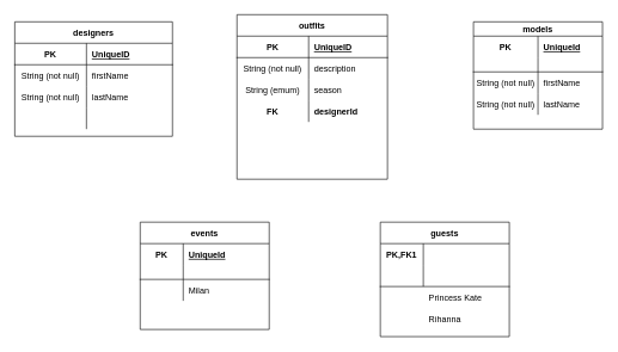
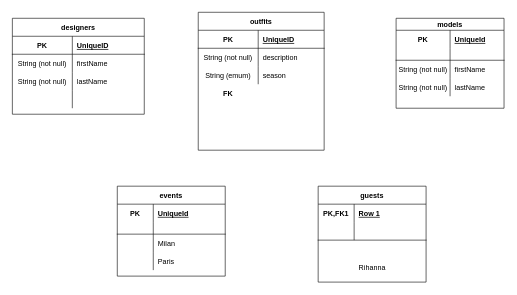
- <mxCell id="14" value="designerId" style="shape=partialRectangle;connectable=0;fillColor=none;top=0;left=0;bottom=0;right=0;align=left;spacingLeft=6;overflow=hidden;fontStyle=1" parent="12" vertex="1"><mxGeometry x="100" width="110" height="30" as="geometry" /></mxCell>
+ <mxCell id="44" value="Row 1" style="shape=partialRectangle;connectable=0;fillColor=none;top=0;left=0;bottom=0;right=0;align=left;spacingLeft=6;fontStyle=5;overflow=hidden;" parent="42" vertex="1"><mxGeometry x="60" width="120" height="30" as="geometry" /></mxCell>
- <mxCell id="48" value="Princess Kate" style="shape=partialRectangle;connectable=0;fillColor=none;top=0;left=0;bottom=0;right=0;align=left;spacingLeft=6;overflow=hidden;" parent="46" vertex="1"><mxGeometry x="60" width="120" height="30" as="geometry" /></mxCell>
+ <mxCell id="40" value="Paris" style="shape=partialRectangle;connectable=0;fillColor=none;top=0;left=0;bottom=0;right=0;align=left;spacingLeft=6;overflow=hidden;" parent="38" vertex="1"><mxGeometry x="60" width="120" height="30" as="geometry" /></mxCell>
